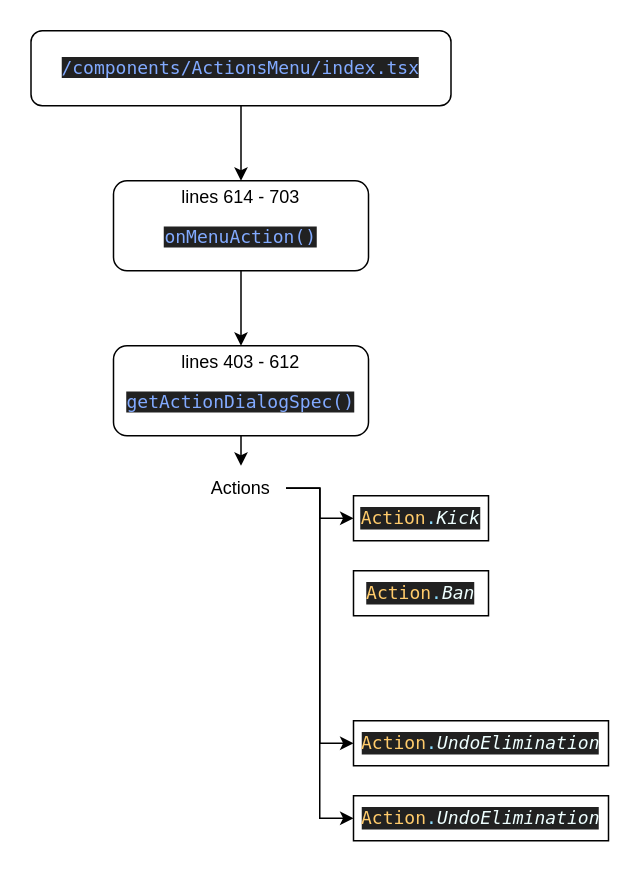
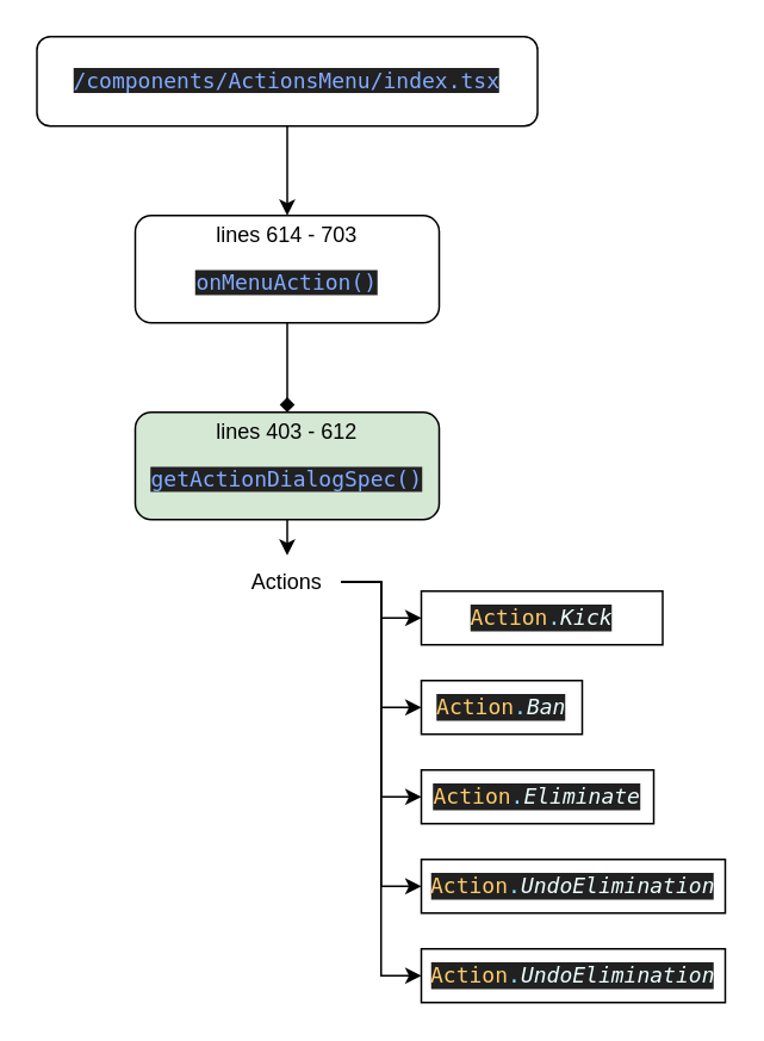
- <mxCell id="15" style="edgeStyle=orthogonalEdgeStyle;rounded=0;orthogonalLoop=1;jettySize=auto;html=1;exitX=0.5;exitY=1;exitDx=0;exitDy=0;entryX=0.5;entryY=0;entryDx=0;entryDy=0;" edge="1" parent="1" source="16" target="3"><mxGeometry relative="1" as="geometry" /></mxCell>
+ <mxCell id="15" style="edgeStyle=orthogonalEdgeStyle;rounded=0;orthogonalLoop=1;jettySize=auto;html=1;exitX=0.5;exitY=1;exitDx=0;exitDy=0;entryX=0.5;entryY=0;entryDx=0;entryDy=0;endArrow=diamond;" edge="1" parent="1" source="16" target="3"><mxGeometry relative="1" as="geometry" /></mxCell>
- <mxCell id="3" value="lines 403 - 612&lt;br&gt;&lt;pre style=&quot;background-color: #212121 ; color: #eeffff ; font-family: &amp;#34;menlo&amp;#34; , monospace ; font-size: 9.0pt&quot;&gt;&lt;span style=&quot;color: #82aaff&quot;&gt;getActionDialogSpec()&lt;/span&gt;&lt;/pre&gt;" style="rounded=1;whiteSpace=wrap;html=1;" vertex="1" parent="1"><mxGeometry x="75" y="230" width="170" height="60" as="geometry" /></mxCell>
+ <mxCell id="3" value="lines 403 - 612&lt;br&gt;&lt;pre style=&quot;background-color: #212121 ; color: #eeffff ; font-family: &amp;#34;menlo&amp;#34; , monospace ; font-size: 9.0pt&quot;&gt;&lt;span style=&quot;color: #82aaff&quot;&gt;getActionDialogSpec()&lt;/span&gt;&lt;/pre&gt;" style="rounded=1;whiteSpace=wrap;html=1;fillColor=#d5e8d4;" vertex="1" parent="1"><mxGeometry x="75" y="230" width="170" height="60" as="geometry" /></mxCell>
- <mxCell id="10" value="&lt;pre style=&quot;background-color: #212121 ; color: #eeffff ; font-family: &amp;#34;menlo&amp;#34; , monospace ; font-size: 9.0pt&quot;&gt;&lt;span style=&quot;color: #ffcb6b&quot;&gt;Action&lt;/span&gt;&lt;span style=&quot;color: #89ddff&quot;&gt;.&lt;/span&gt;&lt;span style=&quot;font-style: italic&quot;&gt;Kick&lt;/span&gt;&lt;/pre&gt;" style="whiteSpace=wrap;html=1;" vertex="1" parent="1"><mxGeometry x="235" y="330" width="90" height="30" as="geometry" /></mxCell>
+ <mxCell id="10" value="&lt;pre style=&quot;background-color: #212121 ; color: #eeffff ; font-family: &amp;#34;menlo&amp;#34; , monospace ; font-size: 9.0pt&quot;&gt;&lt;span style=&quot;color: #ffcb6b&quot;&gt;Action&lt;/span&gt;&lt;span style=&quot;color: #89ddff&quot;&gt;.&lt;/span&gt;&lt;span style=&quot;font-style: italic&quot;&gt;Kick&lt;/span&gt;&lt;/pre&gt;" style="whiteSpace=wrap;html=1;" vertex="1" parent="1"><mxGeometry x="235" y="330" width="135" height="30" as="geometry" /></mxCell>
+ <mxCell id="5" style="edgeStyle=orthogonalEdgeStyle;rounded=0;orthogonalLoop=1;jettySize=auto;html=1;exitX=1;exitY=0.5;exitDx=0;exitDy=0;entryX=0;entryY=0.5;entryDx=0;entryDy=0;" edge="1" parent="1" source="9" target="11"><mxGeometry relative="1" as="geometry" /></mxCell>
+ <mxCell id="6" style="edgeStyle=orthogonalEdgeStyle;rounded=0;orthogonalLoop=1;jettySize=auto;html=1;exitX=1;exitY=0.5;exitDx=0;exitDy=0;entryX=0;entryY=0.5;entryDx=0;entryDy=0;" edge="1" parent="1" source="9" target="12"><mxGeometry relative="1" as="geometry" /></mxCell>
+ <mxCell id="12" value="&lt;pre style=&quot;background-color: #212121 ; color: #eeffff ; font-family: &amp;#34;menlo&amp;#34; , monospace ; font-size: 9.0pt&quot;&gt;&lt;pre style=&quot;font-family: &amp;#34;menlo&amp;#34; , monospace ; font-size: 9pt&quot;&gt;&lt;pre style=&quot;font-family: &amp;#34;menlo&amp;#34; , monospace ; font-size: 9pt&quot;&gt;&lt;span style=&quot;color: #ffcb6b&quot;&gt;Action&lt;/span&gt;&lt;span style=&quot;color: #89ddff&quot;&gt;.&lt;/span&gt;&lt;span style=&quot;font-style: italic&quot;&gt;Eliminate&lt;/span&gt;&lt;/pre&gt;&lt;/pre&gt;&lt;/pre&gt;" style="whiteSpace=wrap;html=1;" vertex="1" parent="1"><mxGeometry x="235" y="430" width="130" height="30" as="geometry" /></mxCell>
